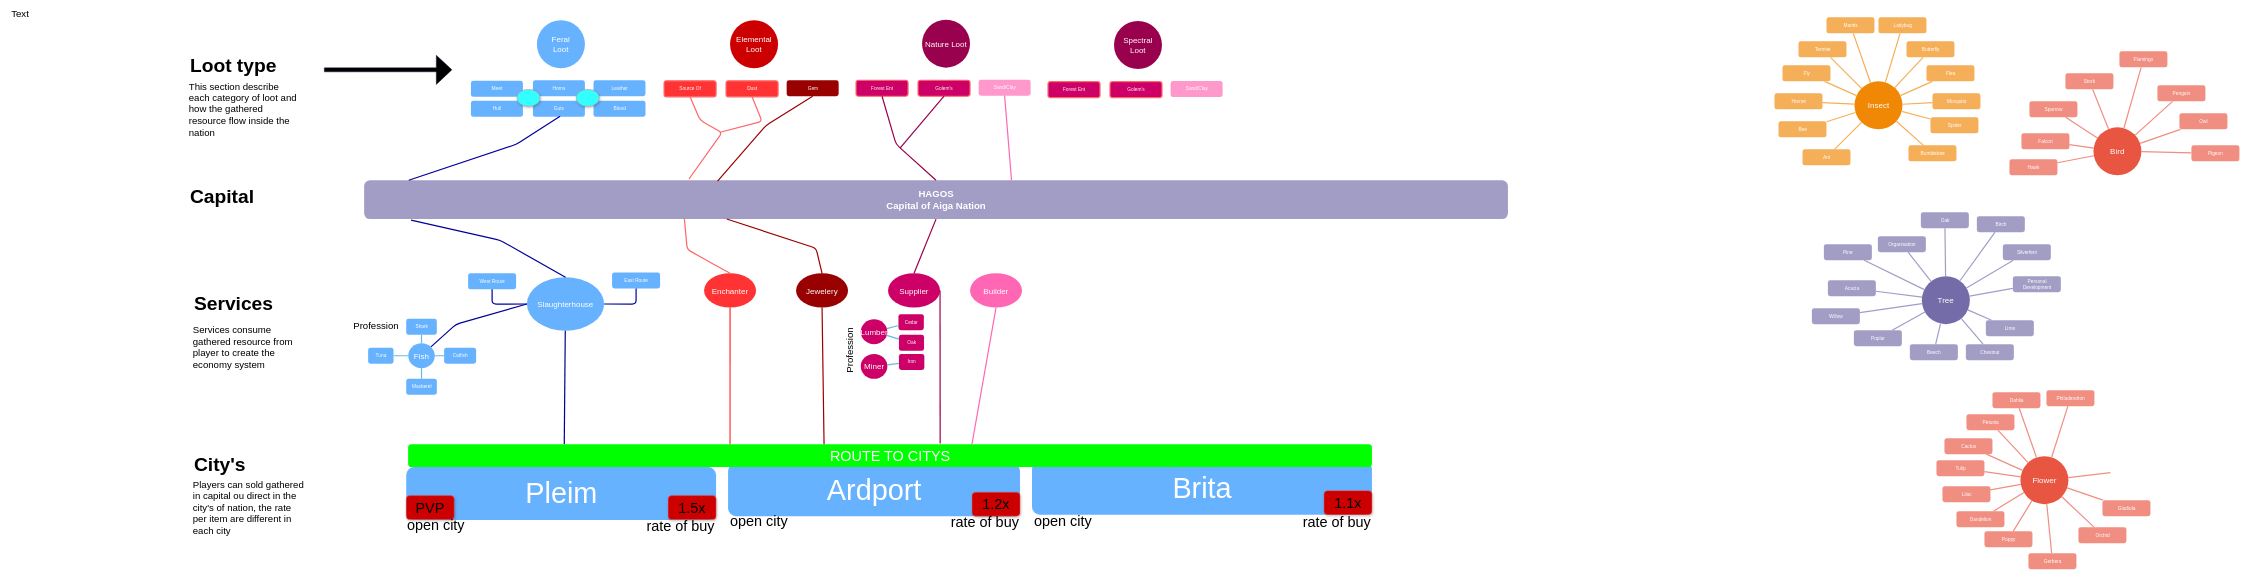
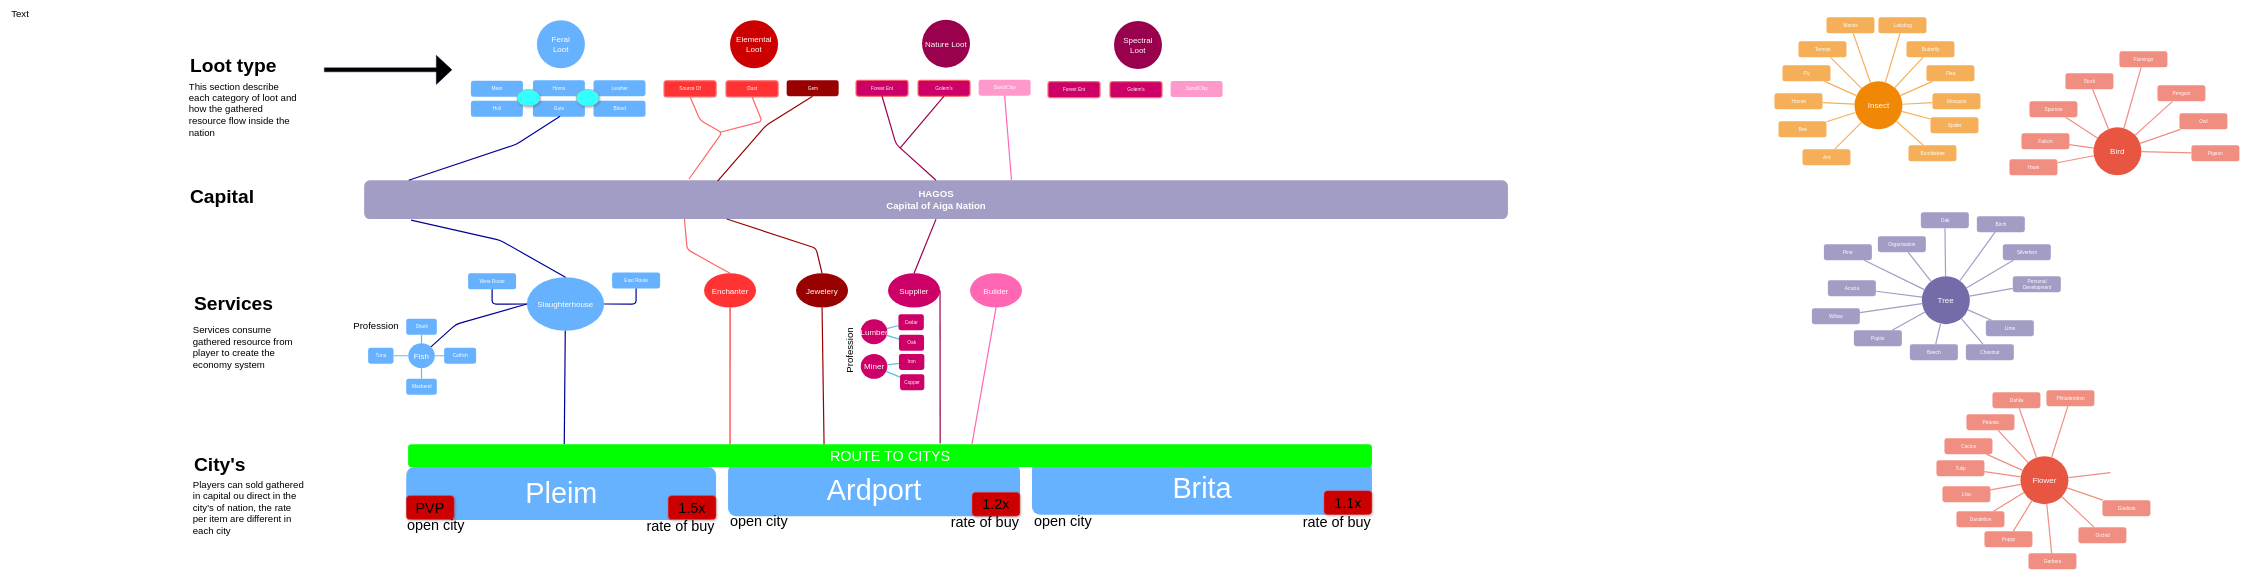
+ <mxCell id="168" value="" style="edgeStyle=none;endArrow=none;strokeWidth=3;strokeColor=#64BBE2;html=1;fillColor=#CC0066;" edge="1" parent="1" source="164" target="166"><mxGeometry x="618" y="113.75" width="100" height="100" as="geometry"><mxPoint x="1758" y="193.75" as="sourcePoint" /><mxPoint x="1858" y="93.75" as="targetPoint" /></mxGeometry></mxCell>
+ <mxCell id="166" value="Copper" style="rounded=1;fillColor=#CC0066;strokeColor=none;strokeWidth=3;shadow=0;html=1;fontColor=#FFFFFF;" vertex="1" parent="1"><mxGeometry x="2250" y="935" width="60.75" height="40" as="geometry" /></mxCell>
